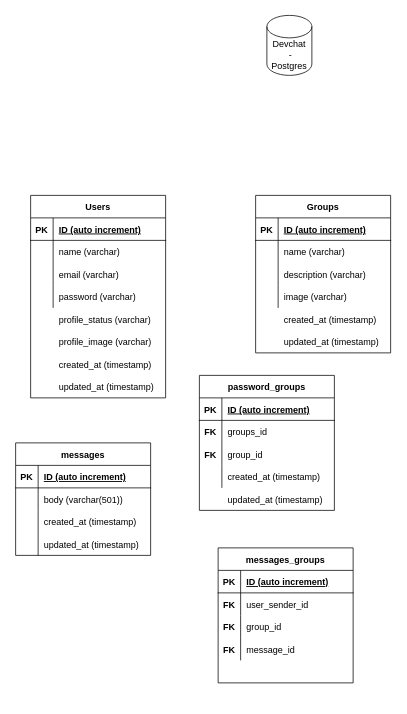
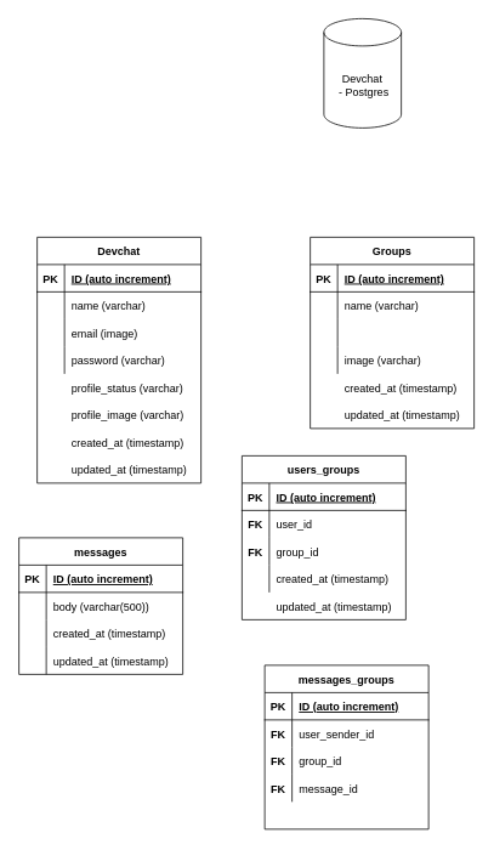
- <mxCell id="2" value="Devchat&lt;br&gt;&amp;nbsp;- Postgres" style="shape=cylinder3;whiteSpace=wrap;html=1;boundedLbl=1;backgroundOutline=1;size=15;align=center;" vertex="1" parent="1"><mxGeometry x="355" y="20" width="60" height="80" as="geometry" /></mxCell>
+ <mxCell id="2" value="Devchat&lt;br&gt;&amp;nbsp;- Postgres" style="shape=cylinder3;whiteSpace=wrap;html=1;boundedLbl=1;backgroundOutline=1;size=15;align=center;" vertex="1" parent="1"><mxGeometry x="355" y="20" width="85" height="120" as="geometry" /></mxCell>
- <mxCell id="4" value="Users" style="shape=table;startSize=30;container=1;collapsible=1;childLayout=tableLayout;fixedRows=1;rowLines=0;fontStyle=1;align=center;resizeLast=1;" vertex="1" parent="3"><mxGeometry width="180" height="270" as="geometry" /></mxCell>
+ <mxCell id="4" value="Devchat" style="shape=table;startSize=30;container=1;collapsible=1;childLayout=tableLayout;fixedRows=1;rowLines=0;fontStyle=1;align=center;resizeLast=1;" vertex="1" parent="3"><mxGeometry width="180" height="270" as="geometry" /></mxCell>
- <mxCell id="36" value="description (varchar)" style="shape=partialRectangle;connectable=0;fillColor=none;top=0;left=0;bottom=0;right=0;align=left;spacingLeft=6;overflow=hidden;" vertex="1" parent="22"><mxGeometry x="30" y="90" width="150" height="30" as="geometry" /></mxCell>
- <mxCell id="13" value="email (varchar)" style="shape=partialRectangle;connectable=0;fillColor=none;top=0;left=0;bottom=0;right=0;align=left;spacingLeft=6;overflow=hidden;" vertex="1" parent="11"><mxGeometry x="30" width="150" height="30" as="geometry" /></mxCell>
+ <mxCell id="13" value="email (image)" style="shape=partialRectangle;connectable=0;fillColor=none;top=0;left=0;bottom=0;right=0;align=left;spacingLeft=6;overflow=hidden;" vertex="1" parent="11"><mxGeometry x="30" width="150" height="30" as="geometry" /></mxCell>
- <mxCell id="42" value="password_groups" style="shape=table;startSize=30;container=1;collapsible=1;childLayout=tableLayout;fixedRows=1;rowLines=0;fontStyle=1;align=center;resizeLast=1;" vertex="1" parent="41"><mxGeometry width="180" height="180" as="geometry" /></mxCell>
+ <mxCell id="42" value="users_groups" style="shape=table;startSize=30;container=1;collapsible=1;childLayout=tableLayout;fixedRows=1;rowLines=0;fontStyle=1;align=center;resizeLast=1;" vertex="1" parent="41"><mxGeometry width="180" height="180" as="geometry" /></mxCell>
- <mxCell id="48" value="groups_id" style="shape=partialRectangle;connectable=0;fillColor=none;top=0;left=0;bottom=0;right=0;align=left;spacingLeft=6;overflow=hidden;" vertex="1" parent="46"><mxGeometry x="30" width="150" height="30" as="geometry" /></mxCell>
+ <mxCell id="48" value="user_id" style="shape=partialRectangle;connectable=0;fillColor=none;top=0;left=0;bottom=0;right=0;align=left;spacingLeft=6;overflow=hidden;" vertex="1" parent="46"><mxGeometry x="30" width="150" height="30" as="geometry" /></mxCell>
- <mxCell id="69" value="body (varchar(501))" style="shape=partialRectangle;connectable=0;fillColor=none;top=0;left=0;bottom=0;right=0;align=left;spacingLeft=6;overflow=hidden;" vertex="1" parent="67"><mxGeometry x="30" width="150" height="30" as="geometry" /></mxCell>
+ <mxCell id="69" value="body (varchar(500))" style="shape=partialRectangle;connectable=0;fillColor=none;top=0;left=0;bottom=0;right=0;align=left;spacingLeft=6;overflow=hidden;" vertex="1" parent="67"><mxGeometry x="30" width="150" height="30" as="geometry" /></mxCell>
